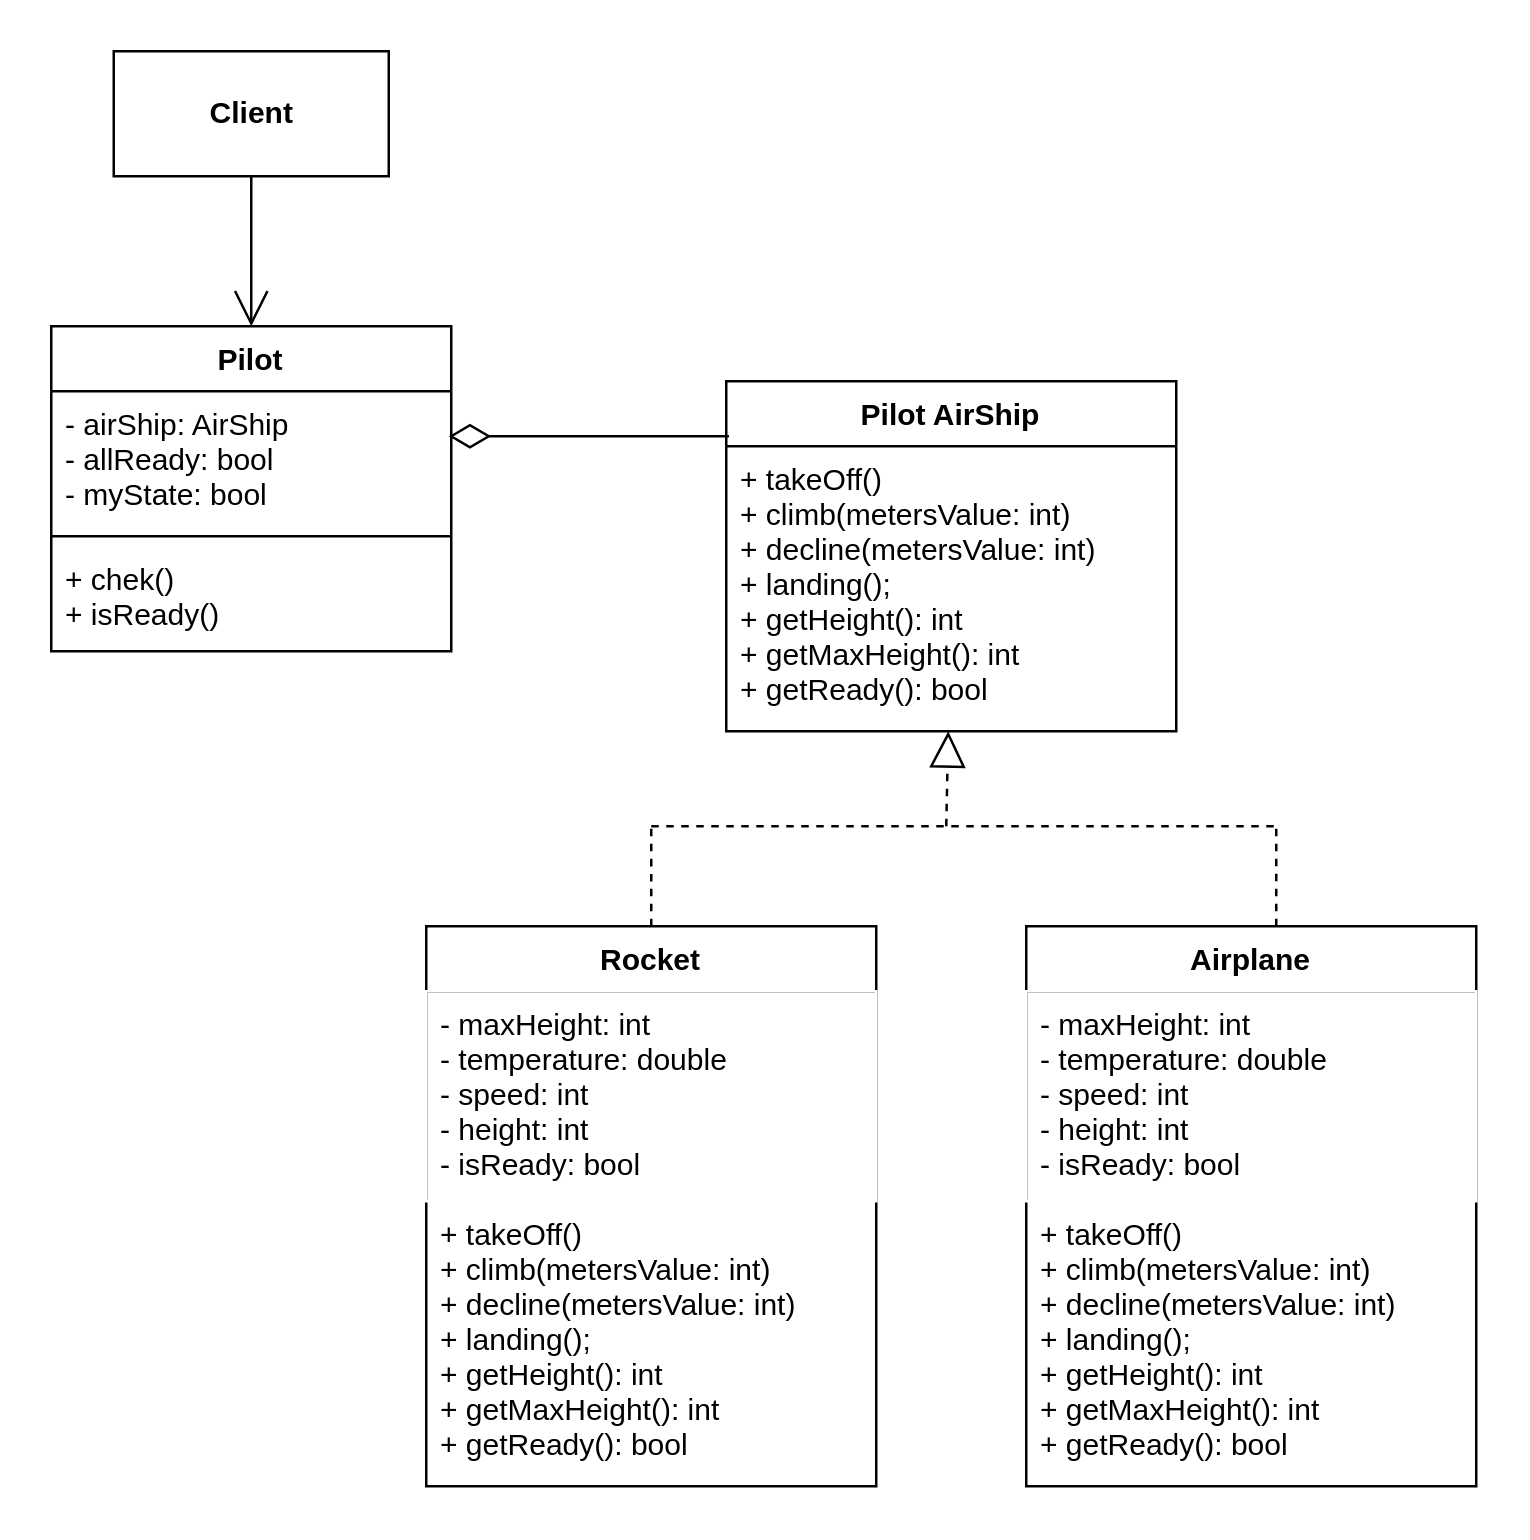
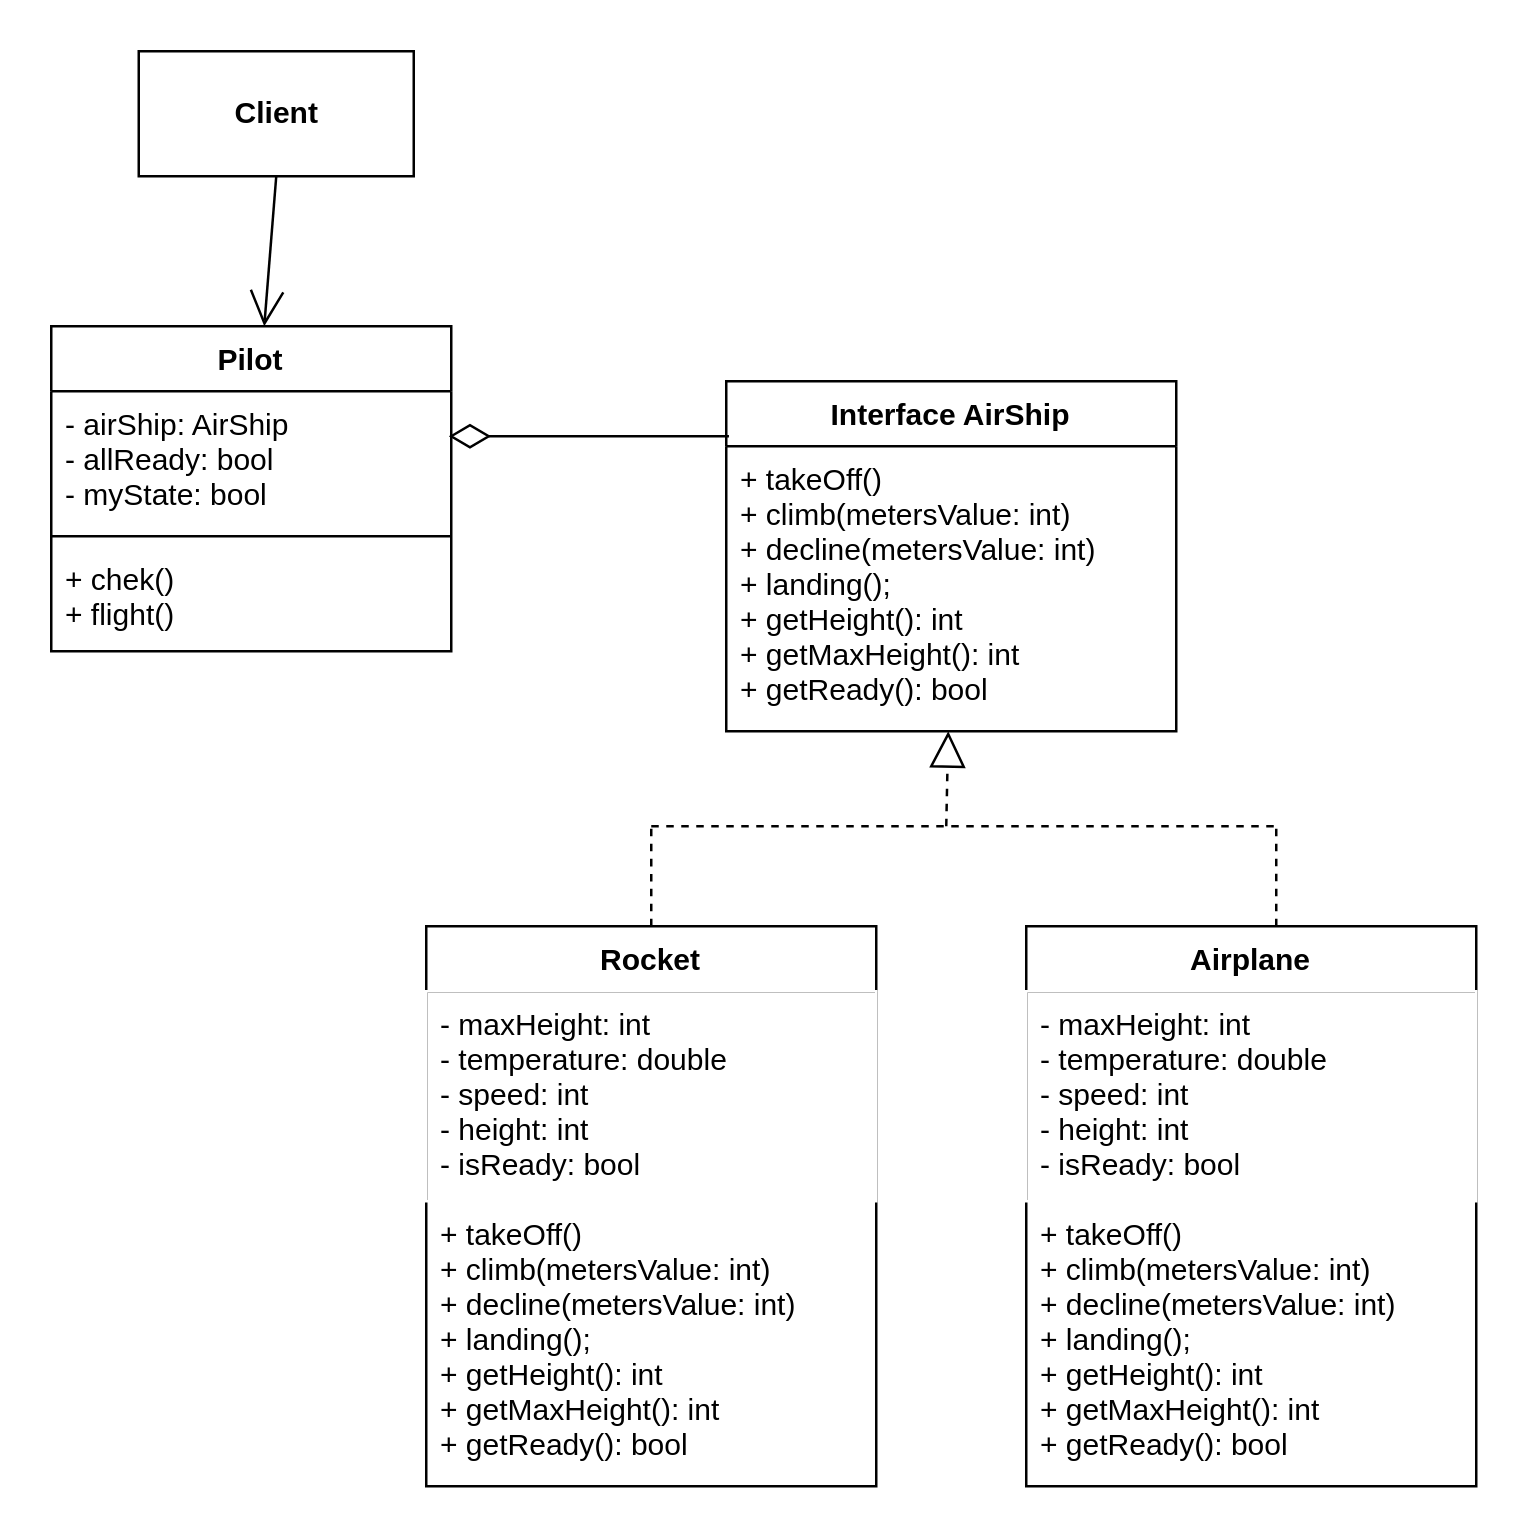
- <mxCell id="2" value="&lt;b&gt;Client&lt;/b&gt;" style="html=1;" parent="1" vertex="1"><mxGeometry x="45" y="20" width="110" height="50" as="geometry" /></mxCell>
+ <mxCell id="2" value="&lt;b&gt;Client&lt;/b&gt;" style="html=1;" parent="1" vertex="1"><mxGeometry x="55" y="20" width="110" height="50" as="geometry" /></mxCell>
- <mxCell id="7" value="Pilot AirShip" style="swimlane;fontStyle=1;align=center;verticalAlign=top;childLayout=stackLayout;horizontal=1;startSize=26;horizontalStack=0;resizeParent=1;resizeParentMax=0;resizeLast=0;collapsible=1;marginBottom=0;" parent="1" vertex="1"><mxGeometry x="290" y="152" width="180" height="140" as="geometry" /></mxCell>
+ <mxCell id="7" value="Interface AirShip" style="swimlane;fontStyle=1;align=center;verticalAlign=top;childLayout=stackLayout;horizontal=1;startSize=26;horizontalStack=0;resizeParent=1;resizeParentMax=0;resizeLast=0;collapsible=1;marginBottom=0;" parent="1" vertex="1"><mxGeometry x="290" y="152" width="180" height="140" as="geometry" /></mxCell>
- <mxCell id="6" value="+ chek()&#10;+ isReady()" style="text;strokeColor=none;fillColor=none;align=left;verticalAlign=top;spacingLeft=4;spacingRight=4;overflow=hidden;rotatable=0;points=[[0,0.5],[1,0.5]];portConstraint=eastwest;" parent="3" vertex="1"><mxGeometry y="88" width="160" height="42" as="geometry" /></mxCell>
+ <mxCell id="6" value="+ chek()&#10;+ flight()" style="text;strokeColor=none;fillColor=none;align=left;verticalAlign=top;spacingLeft=4;spacingRight=4;overflow=hidden;rotatable=0;points=[[0,0.5],[1,0.5]];portConstraint=eastwest;" parent="3" vertex="1"><mxGeometry y="88" width="160" height="42" as="geometry" /></mxCell>
